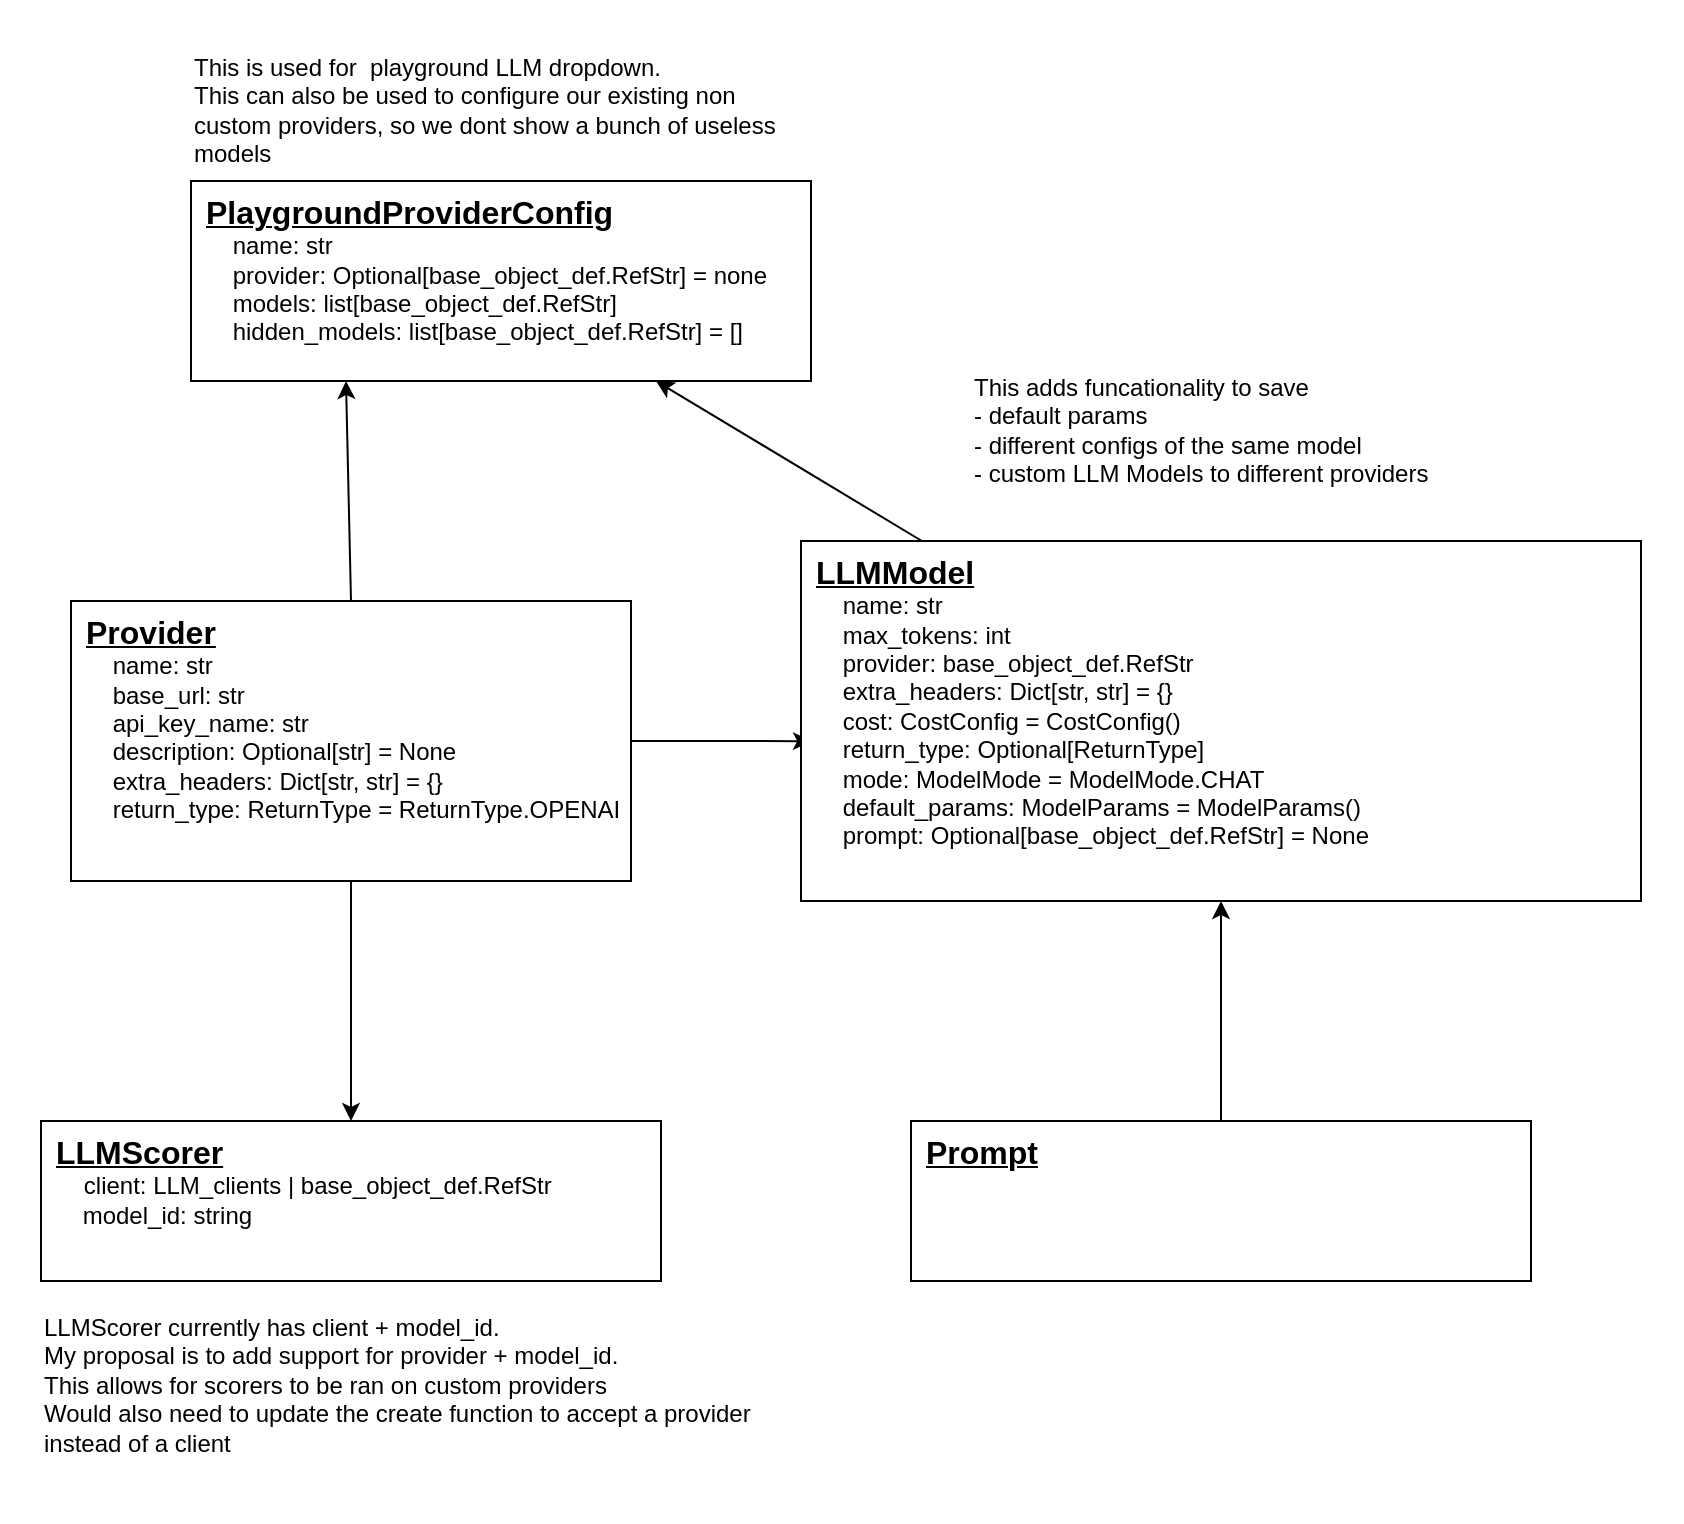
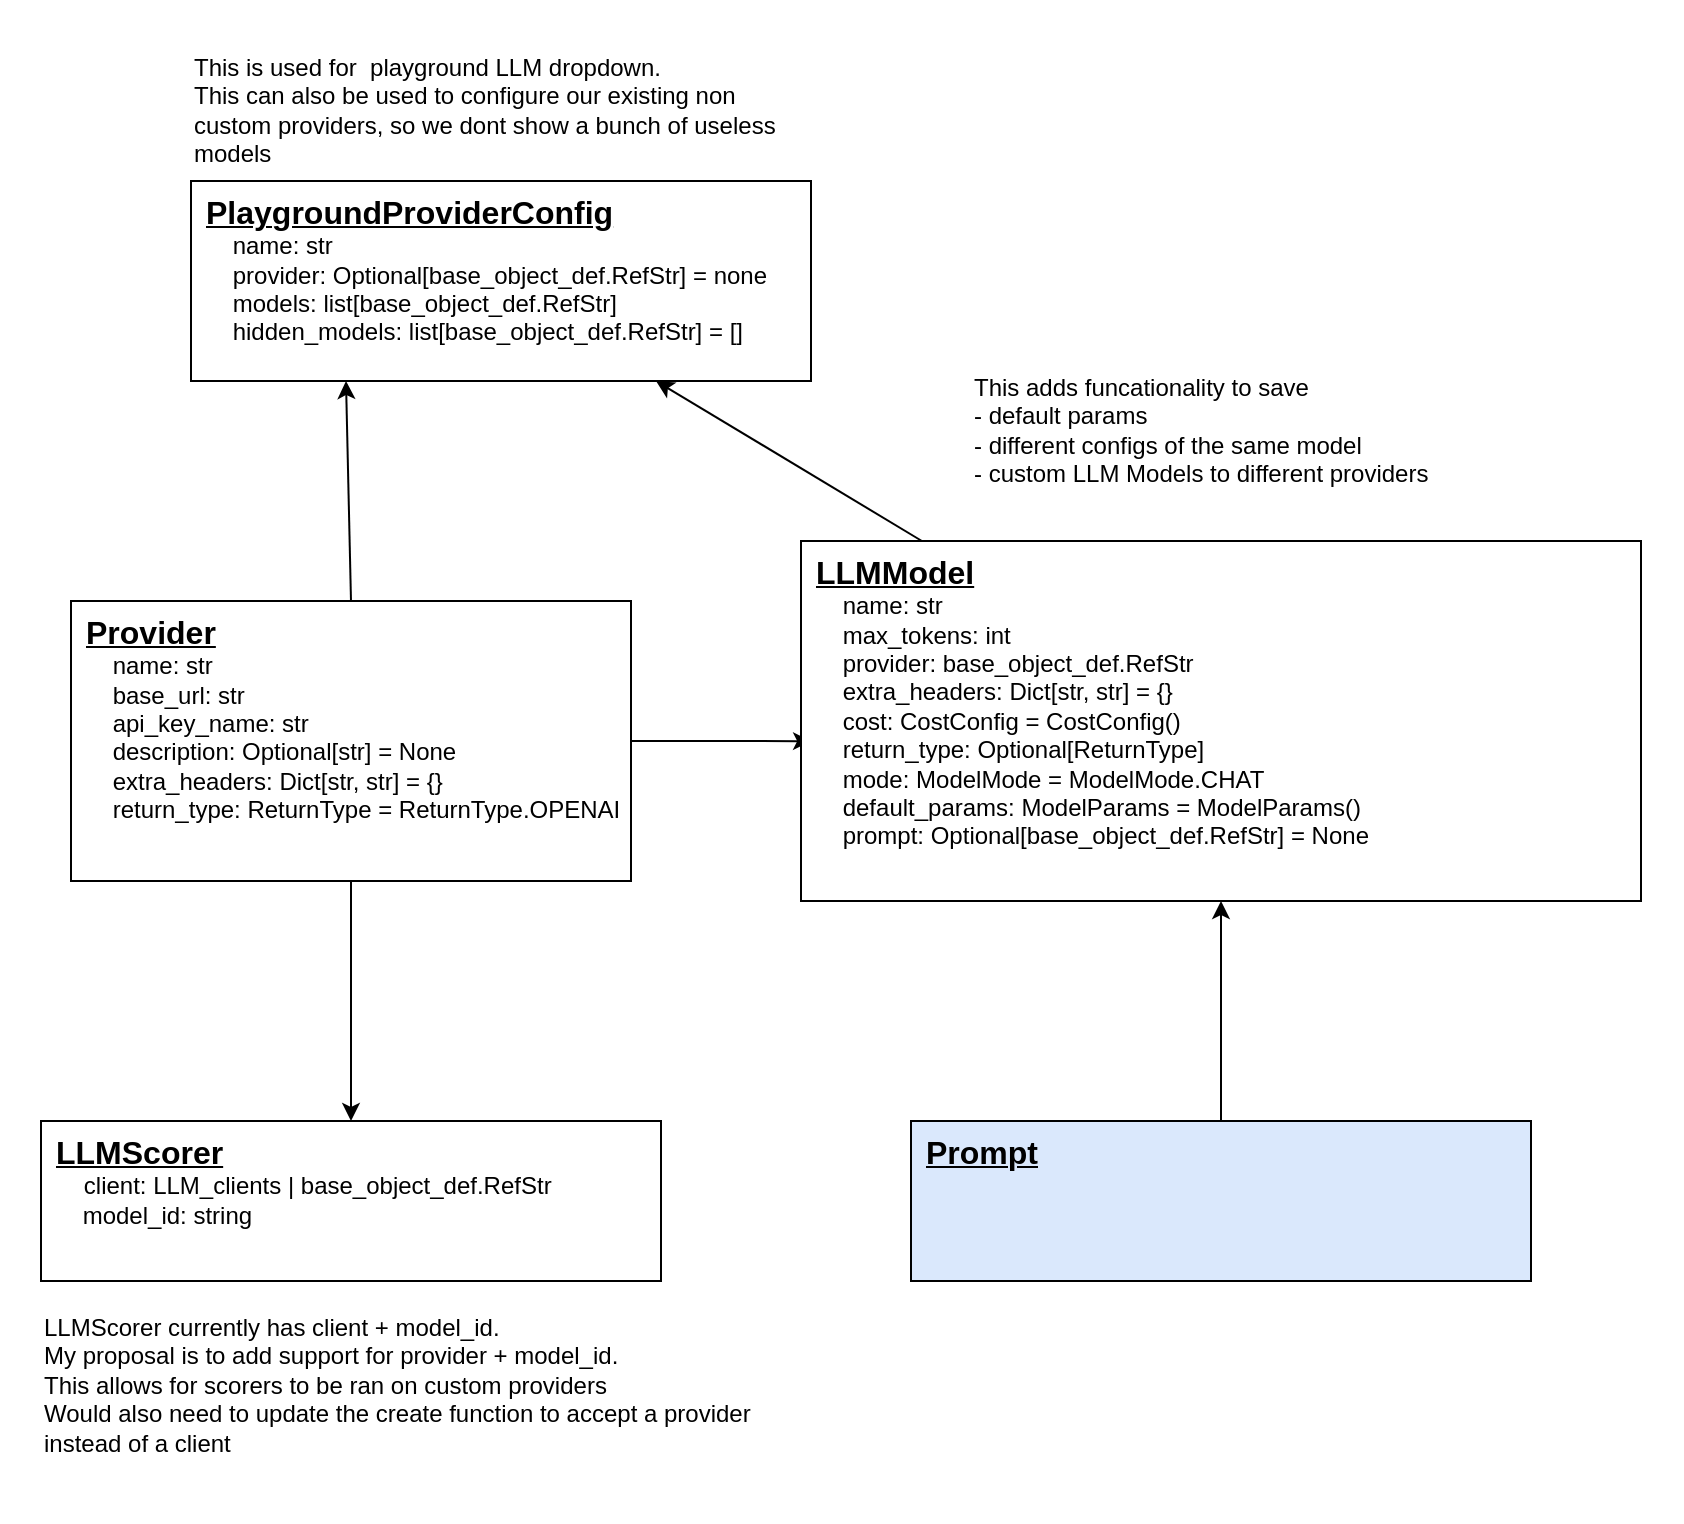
- <mxCell id="10" value="&lt;u&gt;&lt;b&gt;&lt;font style=&quot;font-size: 16px;&quot;&gt;Prompt&lt;/font&gt;&lt;/b&gt;&lt;/u&gt;&lt;br&gt;&lt;div style=&quot;&quot;&gt;&amp;nbsp;&lt;/div&gt;" style="whiteSpace=wrap;html=1;verticalAlign=top;align=left;spacingLeft=6;" vertex="1" parent="1"><mxGeometry x="455" y="560" width="310" height="80" as="geometry" /></mxCell>
+ <mxCell id="10" value="&lt;u&gt;&lt;b&gt;&lt;font style=&quot;font-size: 16px;&quot;&gt;Prompt&lt;/font&gt;&lt;/b&gt;&lt;/u&gt;&lt;br&gt;&lt;div style=&quot;&quot;&gt;&amp;nbsp;&lt;/div&gt;" style="whiteSpace=wrap;html=1;verticalAlign=top;align=left;spacingLeft=6;fillColor=#dae8fc;" vertex="1" parent="1"><mxGeometry x="455" y="560" width="310" height="80" as="geometry" /></mxCell>
